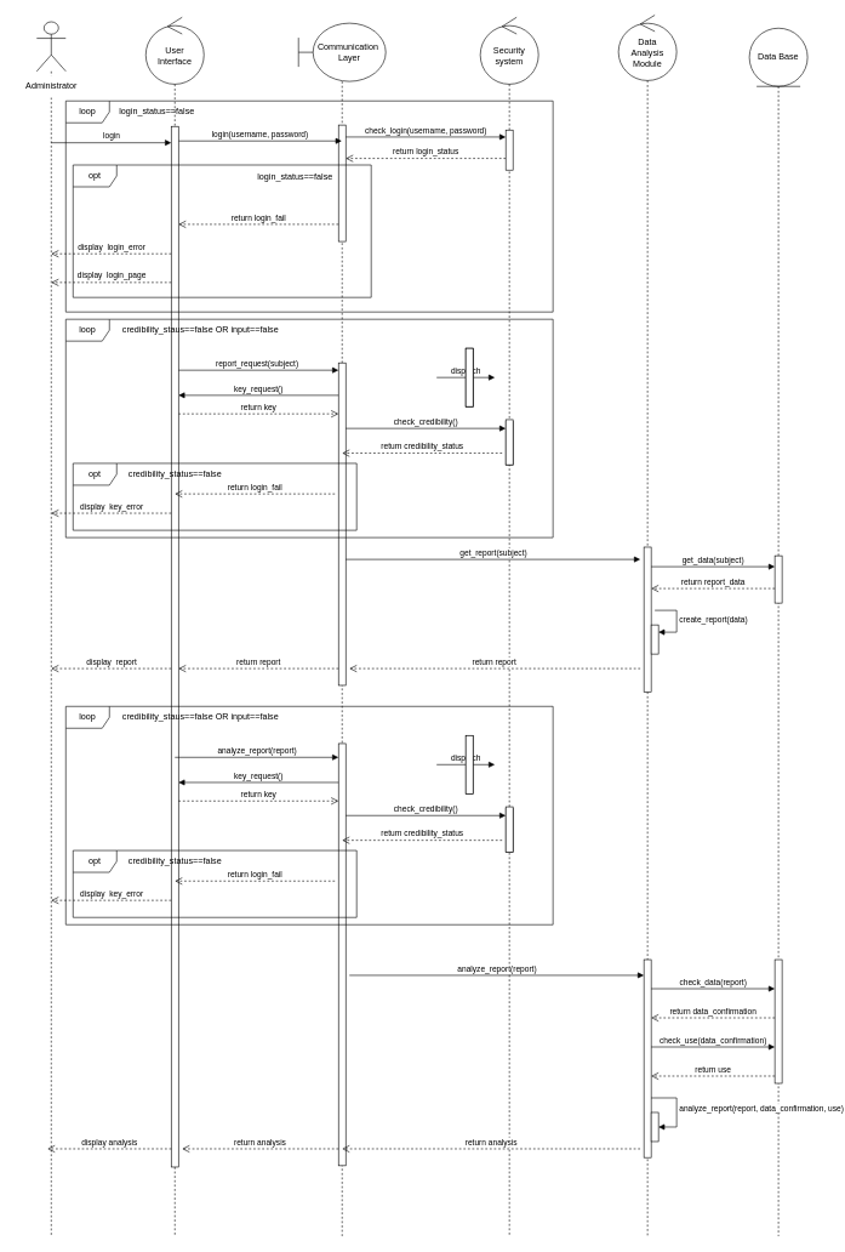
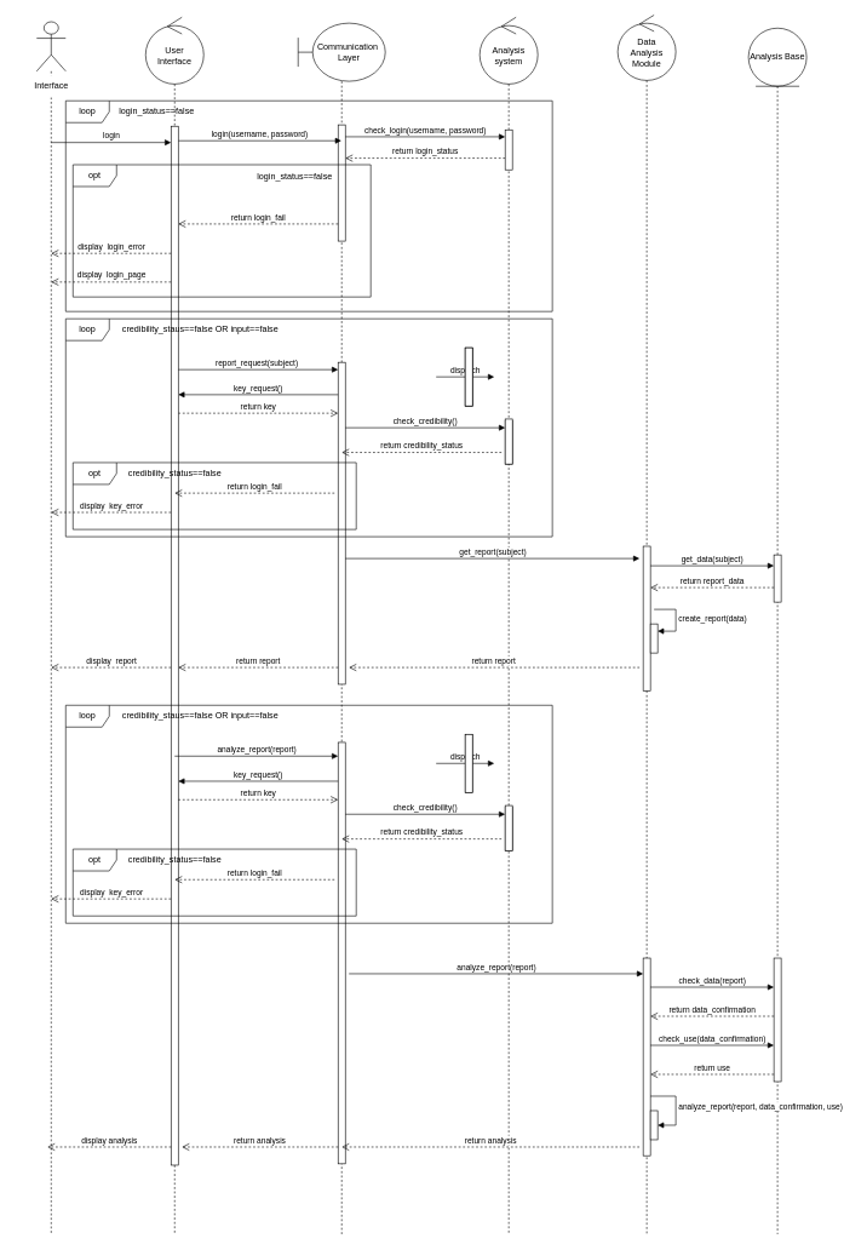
- <mxCell id="30" value="&lt;div&gt;&lt;br&gt;&lt;/div&gt;&lt;div&gt;Security system&lt;/div&gt;" style="shape=umlLifeline;perimeter=lifelinePerimeter;whiteSpace=wrap;html=1;container=1;dropTarget=0;collapsible=0;recursiveResize=0;outlineConnect=0;portConstraint=eastwest;newEdgeStyle={&quot;curved&quot;:0,&quot;rounded&quot;:0};participant=umlControl;size=92;" vertex="1" parent="1"><mxGeometry x="660" y="23" width="80" height="1675" as="geometry" /></mxCell>
+ <mxCell id="30" value="&lt;div&gt;&lt;br&gt;&lt;/div&gt;&lt;div&gt;Analysis system&lt;/div&gt;" style="shape=umlLifeline;perimeter=lifelinePerimeter;whiteSpace=wrap;html=1;container=1;dropTarget=0;collapsible=0;recursiveResize=0;outlineConnect=0;portConstraint=eastwest;newEdgeStyle={&quot;curved&quot;:0,&quot;rounded&quot;:0};participant=umlControl;size=92;" vertex="1" parent="1"><mxGeometry x="660" y="23" width="80" height="1675" as="geometry" /></mxCell>
- <mxCell id="11" value="Data Base" style="shape=umlLifeline;perimeter=lifelinePerimeter;whiteSpace=wrap;html=1;container=1;dropTarget=0;collapsible=0;recursiveResize=0;outlineConnect=0;portConstraint=eastwest;newEdgeStyle={&quot;curved&quot;:0,&quot;rounded&quot;:0};participant=umlEntity;size=80;" vertex="1" parent="1"><mxGeometry x="1030" y="38" width="80" height="1660" as="geometry" /></mxCell>
+ <mxCell id="11" value="Analysis Base" style="shape=umlLifeline;perimeter=lifelinePerimeter;whiteSpace=wrap;html=1;container=1;dropTarget=0;collapsible=0;recursiveResize=0;outlineConnect=0;portConstraint=eastwest;newEdgeStyle={&quot;curved&quot;:0,&quot;rounded&quot;:0};participant=umlEntity;size=80;" vertex="1" parent="1"><mxGeometry x="1030" y="38" width="80" height="1660" as="geometry" /></mxCell>
- <mxCell id="29" value="Administrator" style="text;html=1;align=center;verticalAlign=middle;resizable=0;points=[];autosize=1;strokeColor=none;fillColor=default;" vertex="1" parent="1"><mxGeometry x="20" y="103" width="100" height="30" as="geometry" /></mxCell>
+ <mxCell id="29" value="Interface" style="text;html=1;align=center;verticalAlign=middle;resizable=0;points=[];autosize=1;strokeColor=none;fillColor=default;" vertex="1" parent="1"><mxGeometry x="20" y="103" width="100" height="30" as="geometry" /></mxCell>
